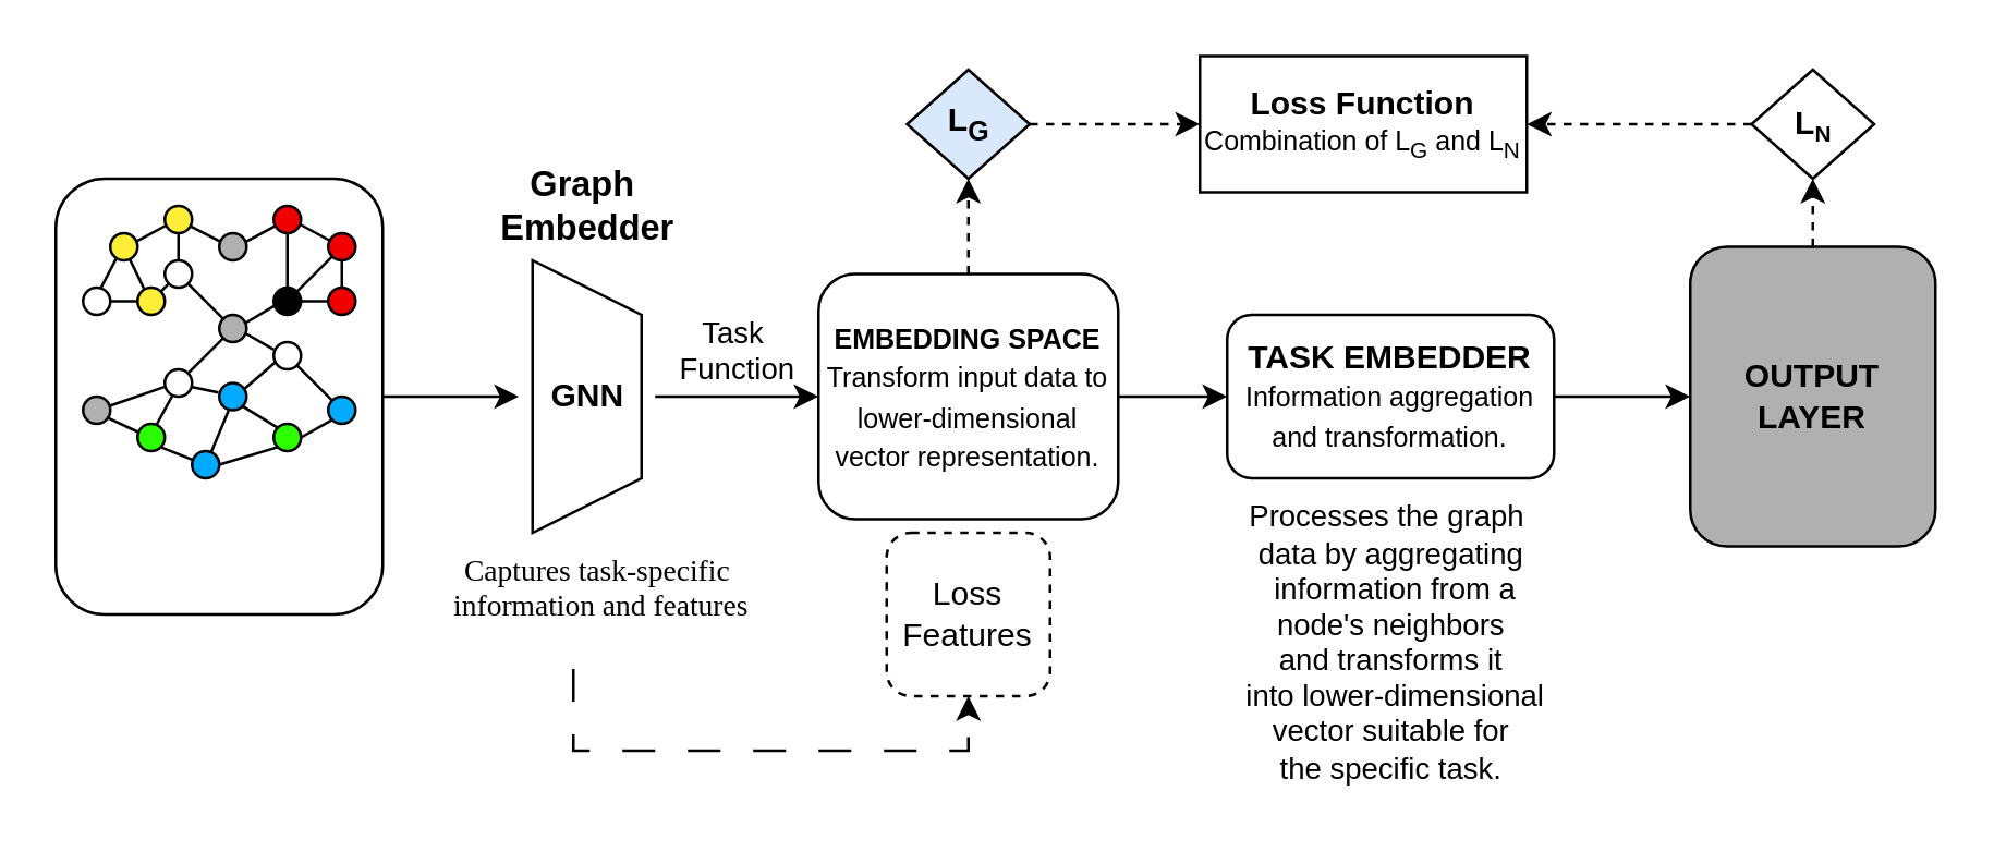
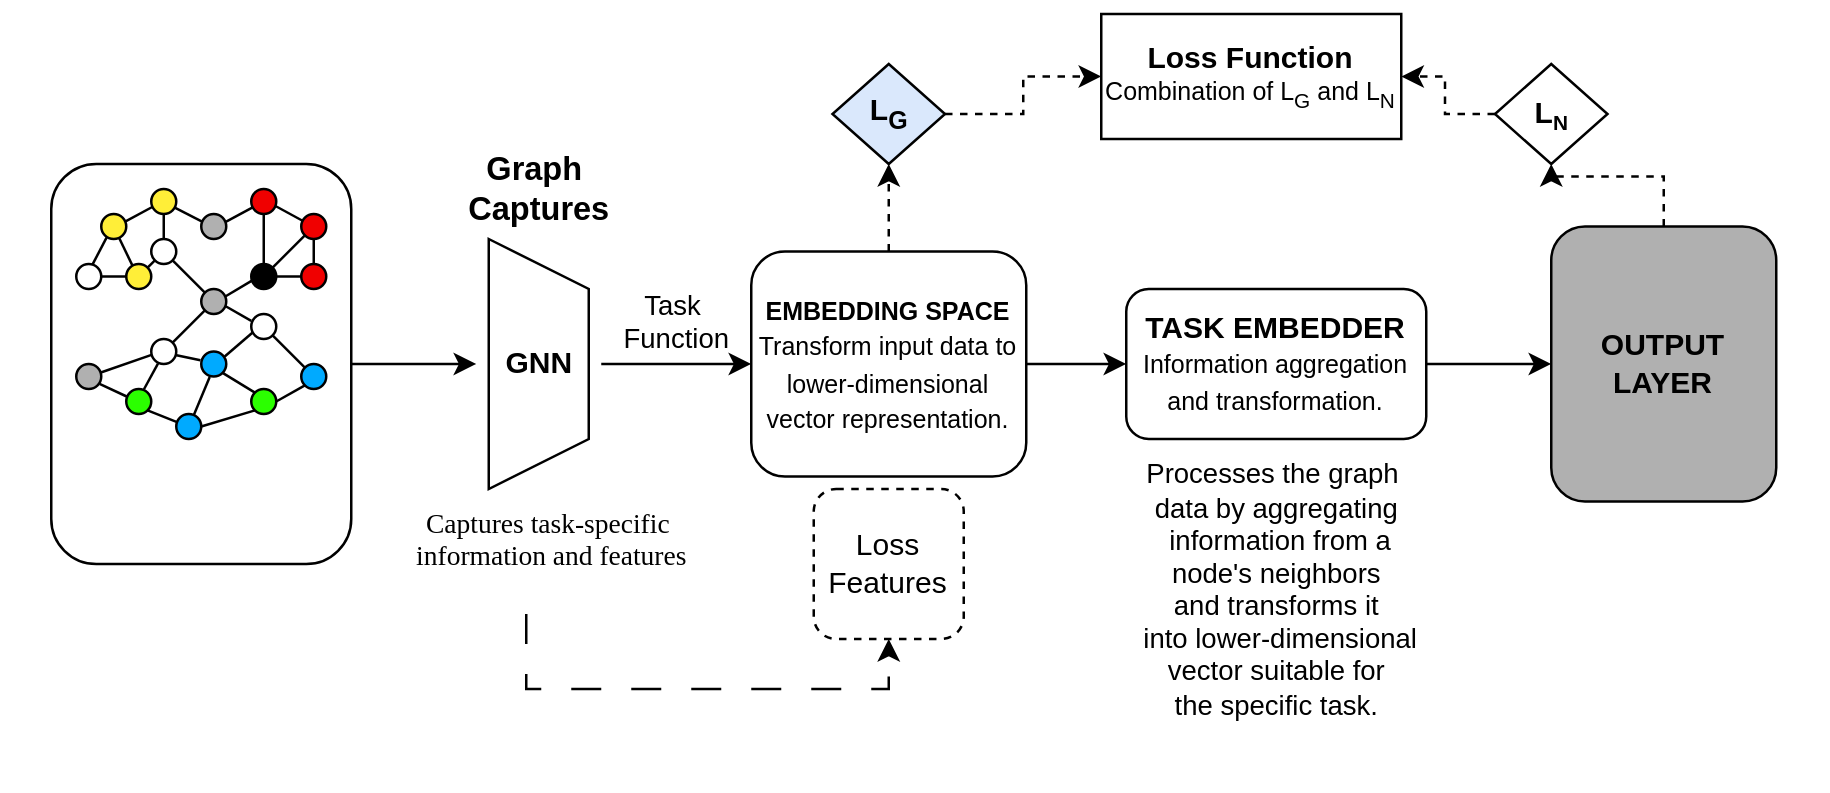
- <mxCell id="72" value="&lt;font size=&quot;1&quot; style=&quot;&quot;&gt;&lt;b style=&quot;font-size: 12px;&quot;&gt;Loss Function&lt;/b&gt;&lt;/font&gt;&lt;div style=&quot;font-size: 10px;&quot;&gt;&lt;div style=&quot;&quot;&gt;Combination of L&lt;sub style=&quot;&quot;&gt;G&lt;/sub&gt; and L&lt;sub style=&quot;&quot;&gt;N&lt;/sub&gt;&lt;/div&gt;&lt;/div&gt;" style="rounded=0;whiteSpace=wrap;html=1;" vertex="1" parent="1"><mxGeometry x="440" y="20" width="120" height="50" as="geometry" /></mxCell>
+ <mxCell id="72" value="&lt;font size=&quot;1&quot; style=&quot;&quot;&gt;&lt;b style=&quot;font-size: 12px;&quot;&gt;Loss Function&lt;/b&gt;&lt;/font&gt;&lt;div style=&quot;font-size: 10px;&quot;&gt;&lt;div style=&quot;&quot;&gt;Combination of L&lt;sub style=&quot;&quot;&gt;G&lt;/sub&gt; and L&lt;sub style=&quot;&quot;&gt;N&lt;/sub&gt;&lt;/div&gt;&lt;/div&gt;" style="rounded=0;whiteSpace=wrap;html=1;" vertex="1" parent="1"><mxGeometry x="440" y="5" width="120" height="50" as="geometry" /></mxCell>
- <mxCell id="71" value="&lt;b&gt;L&lt;span style=&quot;font-size: 10px;&quot;&gt;&lt;sub&gt;N&lt;/sub&gt;&lt;/span&gt;&lt;/b&gt;" style="rhombus;whiteSpace=wrap;html=1;" vertex="1" parent="1"><mxGeometry x="642.5" y="25" width="45" height="40" as="geometry" /></mxCell>
+ <mxCell id="71" value="&lt;b&gt;L&lt;span style=&quot;font-size: 10px;&quot;&gt;&lt;sub&gt;N&lt;/sub&gt;&lt;/span&gt;&lt;/b&gt;" style="rhombus;whiteSpace=wrap;html=1;" vertex="1" parent="1"><mxGeometry x="597.5" y="25" width="45" height="40" as="geometry" /></mxCell>
- <mxCell id="58" value="&lt;b style=&quot;font-size: 13px;&quot;&gt;&lt;font style=&quot;font-size: 13px;&quot;&gt;Graph&amp;nbsp;&lt;/font&gt;&lt;/b&gt;&lt;div style=&quot;font-size: 13px;&quot;&gt;&lt;b&gt;&lt;font style=&quot;font-size: 13px;&quot;&gt;Embedder&lt;/font&gt;&lt;/b&gt;&lt;/div&gt;" style="text;html=1;align=center;verticalAlign=middle;resizable=0;points=[];autosize=1;strokeColor=none;fillColor=none;" vertex="1" parent="1"><mxGeometry x="170" y="55" width="90" height="40" as="geometry" /></mxCell>
+ <mxCell id="58" value="&lt;b style=&quot;font-size: 13px;&quot;&gt;&lt;font style=&quot;font-size: 13px;&quot;&gt;Graph&amp;nbsp;&lt;/font&gt;&lt;/b&gt;&lt;div style=&quot;font-size: 13px;&quot;&gt;&lt;b&gt;&lt;font style=&quot;font-size: 13px;&quot;&gt;Captures&lt;/font&gt;&lt;/b&gt;&lt;/div&gt;" style="text;html=1;align=center;verticalAlign=middle;resizable=0;points=[];autosize=1;strokeColor=none;fillColor=none;" vertex="1" parent="1"><mxGeometry x="170" y="55" width="90" height="40" as="geometry" /></mxCell>
